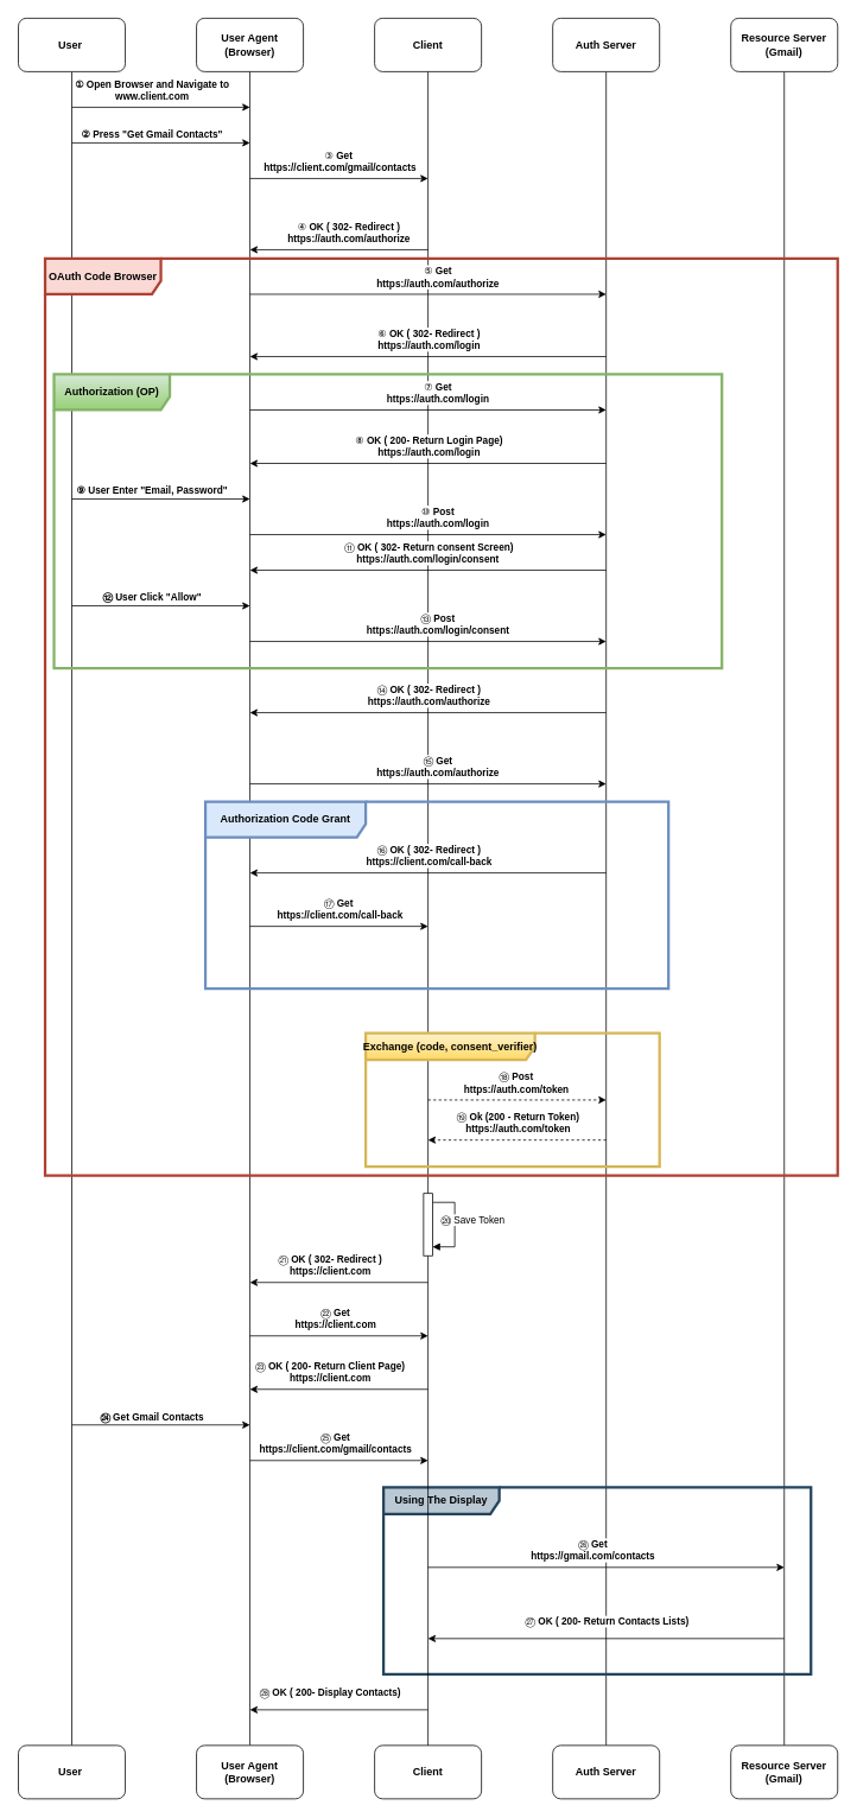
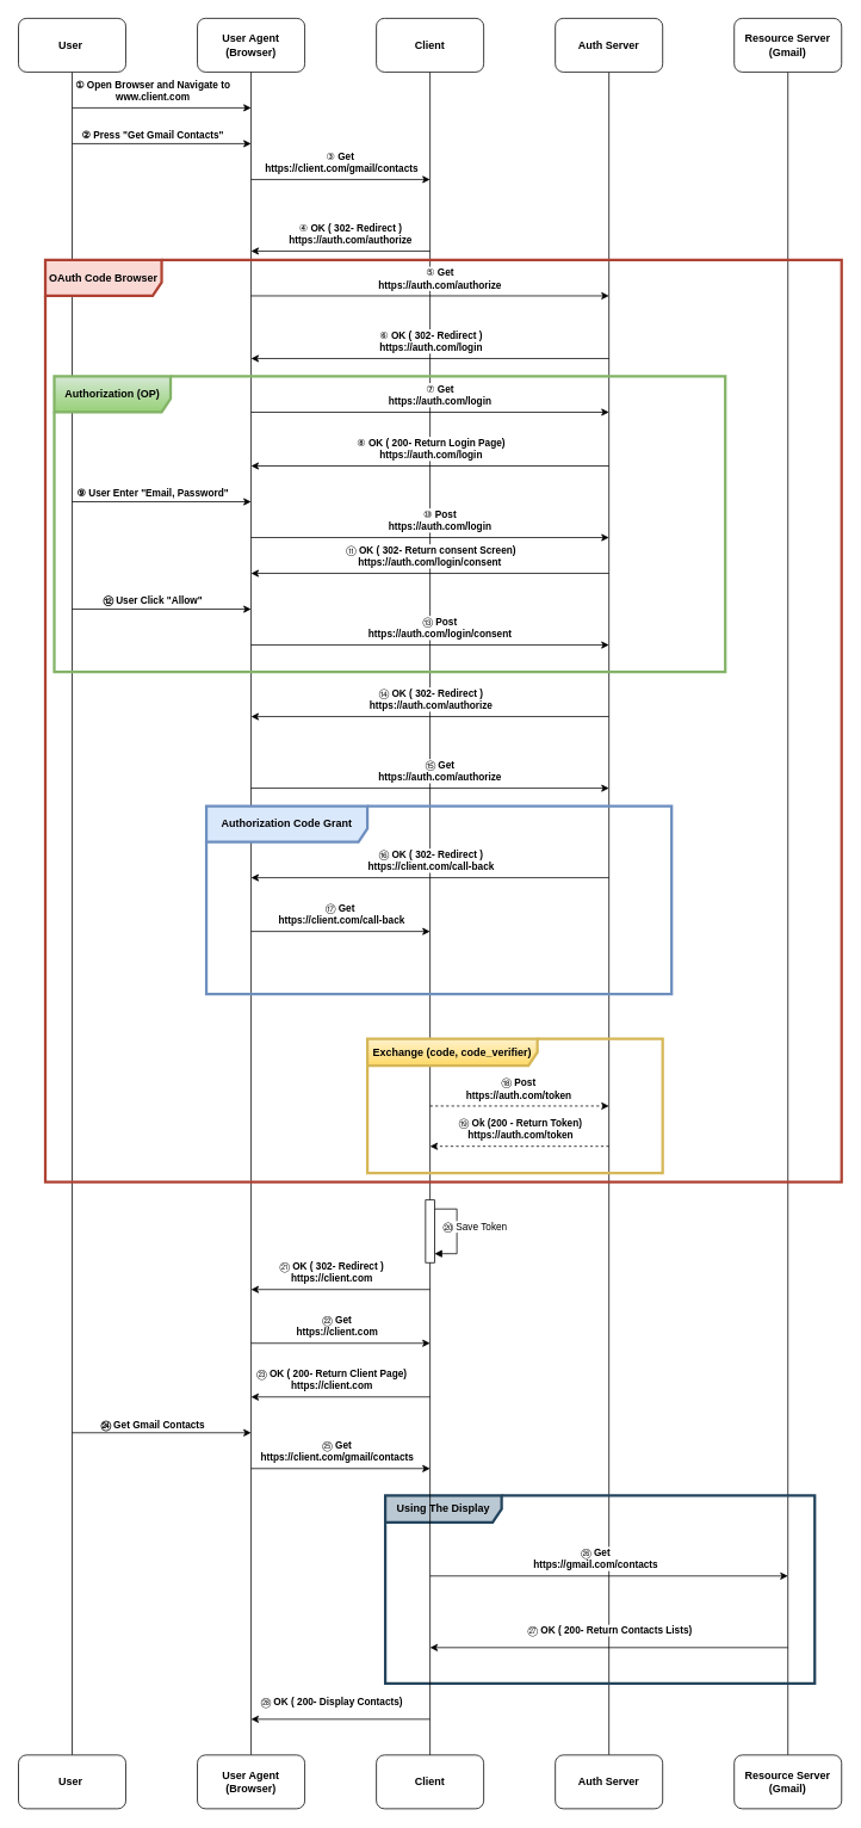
- <mxCell id="72" value="&lt;span style=&quot;text-wrap-mode: nowrap;&quot;&gt;Exchange (code, consent_verifier)&lt;/span&gt;" style="shape=umlFrame;whiteSpace=wrap;html=1;pointerEvents=0;fontStyle=1;strokeWidth=3;fillColor=#fff2cc;strokeColor=#d6b656;width=190;height=30;gradientColor=#ffd966;" parent="1" vertex="1"><mxGeometry x="410" y="1160" width="330" height="150" as="geometry" /></mxCell>
+ <mxCell id="72" value="&lt;span style=&quot;text-wrap-mode: nowrap;&quot;&gt;Exchange (code, code_verifier)&lt;/span&gt;" style="shape=umlFrame;whiteSpace=wrap;html=1;pointerEvents=0;fontStyle=1;strokeWidth=3;fillColor=#fff2cc;strokeColor=#d6b656;width=190;height=30;gradientColor=#ffd966;" parent="1" vertex="1"><mxGeometry x="410" y="1160" width="330" height="150" as="geometry" /></mxCell>
